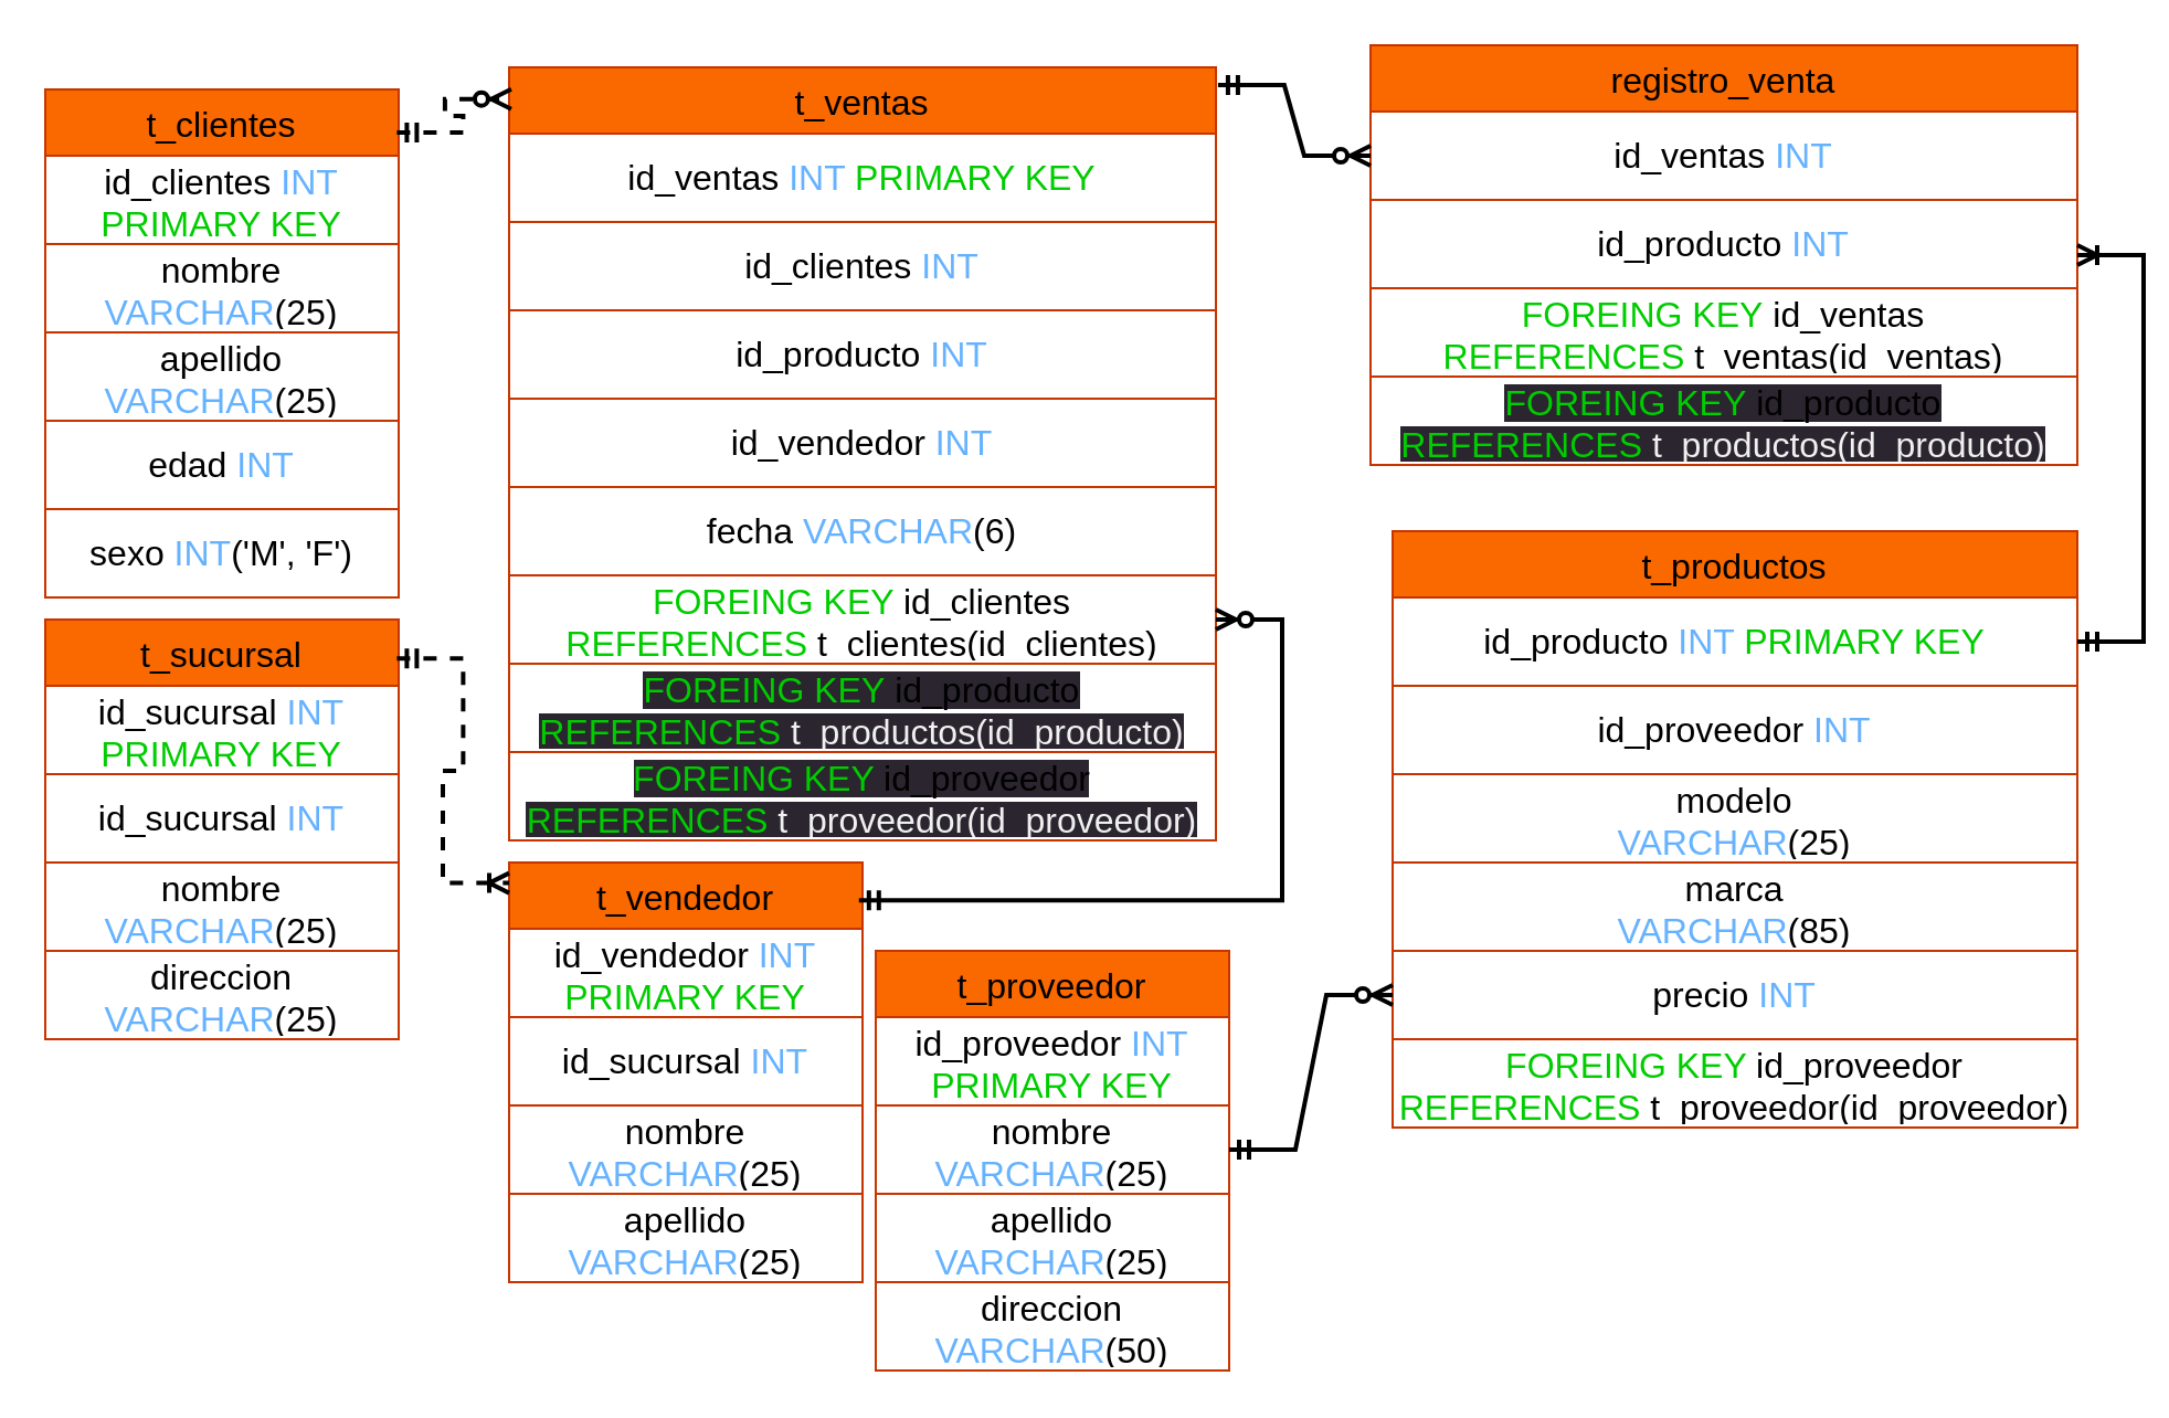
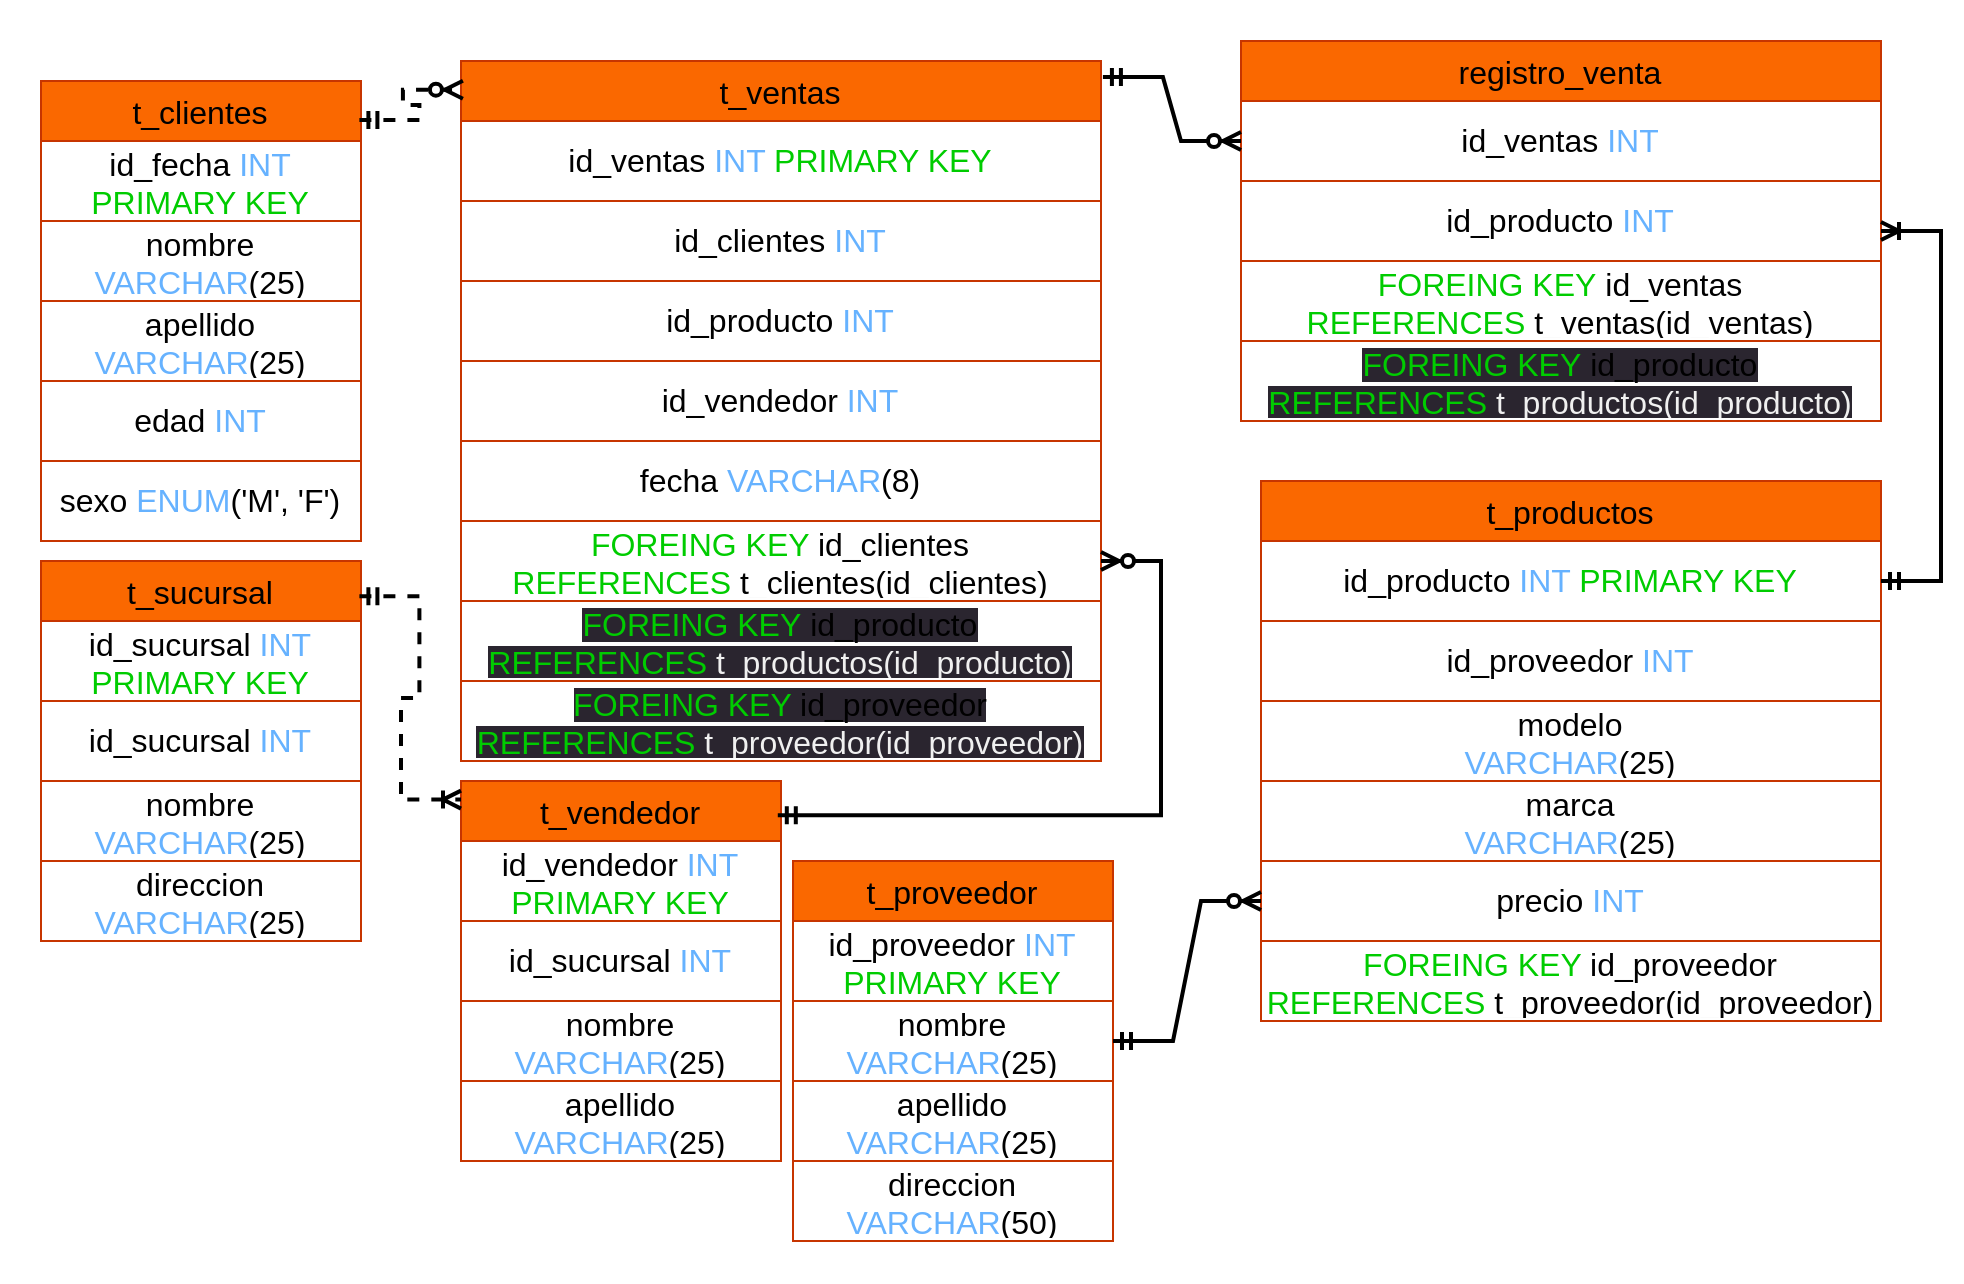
- <mxCell id="4" value="id_clientes &lt;font color=&quot;#66b2ff&quot;&gt;INT &lt;/font&gt;&lt;font color=&quot;#00cc00&quot;&gt;PRIMARY KEY&lt;/font&gt;" style="shape=partialRectangle;html=1;whiteSpace=wrap;connectable=0;strokeColor=inherit;overflow=hidden;fillColor=none;top=0;left=0;bottom=0;right=0;pointerEvents=1;fontSize=16;" parent="3" vertex="1"><mxGeometry width="160" height="40" as="geometry"><mxRectangle width="160" height="40" as="alternateBounds" /></mxGeometry></mxCell>
+ <mxCell id="4" value="id_fecha &lt;font color=&quot;#66b2ff&quot;&gt;INT &lt;/font&gt;&lt;font color=&quot;#00cc00&quot;&gt;PRIMARY KEY&lt;/font&gt;" style="shape=partialRectangle;html=1;whiteSpace=wrap;connectable=0;strokeColor=inherit;overflow=hidden;fillColor=none;top=0;left=0;bottom=0;right=0;pointerEvents=1;fontSize=16;" parent="3" vertex="1"><mxGeometry width="160" height="40" as="geometry"><mxRectangle width="160" height="40" as="alternateBounds" /></mxGeometry></mxCell>
- <mxCell id="23" value="fecha &lt;font color=&quot;#66b2ff&quot;&gt;VARCHAR&lt;/font&gt;(6)" style="shape=partialRectangle;html=1;whiteSpace=wrap;connectable=0;strokeColor=inherit;overflow=hidden;fillColor=none;top=0;left=0;bottom=0;right=0;pointerEvents=1;fontSize=16;" vertex="1" parent="22"><mxGeometry width="320" height="40" as="geometry"><mxRectangle width="320" height="40" as="alternateBounds" /></mxGeometry></mxCell>
+ <mxCell id="23" value="fecha &lt;font color=&quot;#66b2ff&quot;&gt;VARCHAR&lt;/font&gt;(8)" style="shape=partialRectangle;html=1;whiteSpace=wrap;connectable=0;strokeColor=inherit;overflow=hidden;fillColor=none;top=0;left=0;bottom=0;right=0;pointerEvents=1;fontSize=16;" vertex="1" parent="22"><mxGeometry width="320" height="40" as="geometry"><mxRectangle width="320" height="40" as="alternateBounds" /></mxGeometry></mxCell>
- <mxCell id="12" value="sexo &lt;font color=&quot;#66b2ff&quot;&gt;INT&lt;/font&gt;('M', 'F')" style="shape=partialRectangle;html=1;whiteSpace=wrap;connectable=0;strokeColor=inherit;overflow=hidden;fillColor=none;top=0;left=0;bottom=0;right=0;pointerEvents=1;fontSize=16;" parent="11" vertex="1"><mxGeometry width="160" height="40" as="geometry"><mxRectangle width="160" height="40" as="alternateBounds" /></mxGeometry></mxCell>
+ <mxCell id="12" value="sexo &lt;font color=&quot;#66b2ff&quot;&gt;ENUM&lt;/font&gt;('M', 'F')" style="shape=partialRectangle;html=1;whiteSpace=wrap;connectable=0;strokeColor=inherit;overflow=hidden;fillColor=none;top=0;left=0;bottom=0;right=0;pointerEvents=1;fontSize=16;" parent="11" vertex="1"><mxGeometry width="160" height="40" as="geometry"><mxRectangle width="160" height="40" as="alternateBounds" /></mxGeometry></mxCell>
- <mxCell id="38" value="marca&lt;br&gt;&lt;font color=&quot;#66b2ff&quot;&gt;VARCHAR&lt;/font&gt;(85)" style="shape=partialRectangle;html=1;whiteSpace=wrap;connectable=0;strokeColor=inherit;overflow=hidden;fillColor=none;top=0;left=0;bottom=0;right=0;pointerEvents=1;fontSize=16;" vertex="1" parent="37"><mxGeometry width="310" height="40" as="geometry"><mxRectangle width="310" height="40" as="alternateBounds" /></mxGeometry></mxCell>
+ <mxCell id="38" value="marca&lt;br&gt;&lt;font color=&quot;#66b2ff&quot;&gt;VARCHAR&lt;/font&gt;(25)" style="shape=partialRectangle;html=1;whiteSpace=wrap;connectable=0;strokeColor=inherit;overflow=hidden;fillColor=none;top=0;left=0;bottom=0;right=0;pointerEvents=1;fontSize=16;" vertex="1" parent="37"><mxGeometry width="310" height="40" as="geometry"><mxRectangle width="310" height="40" as="alternateBounds" /></mxGeometry></mxCell>
